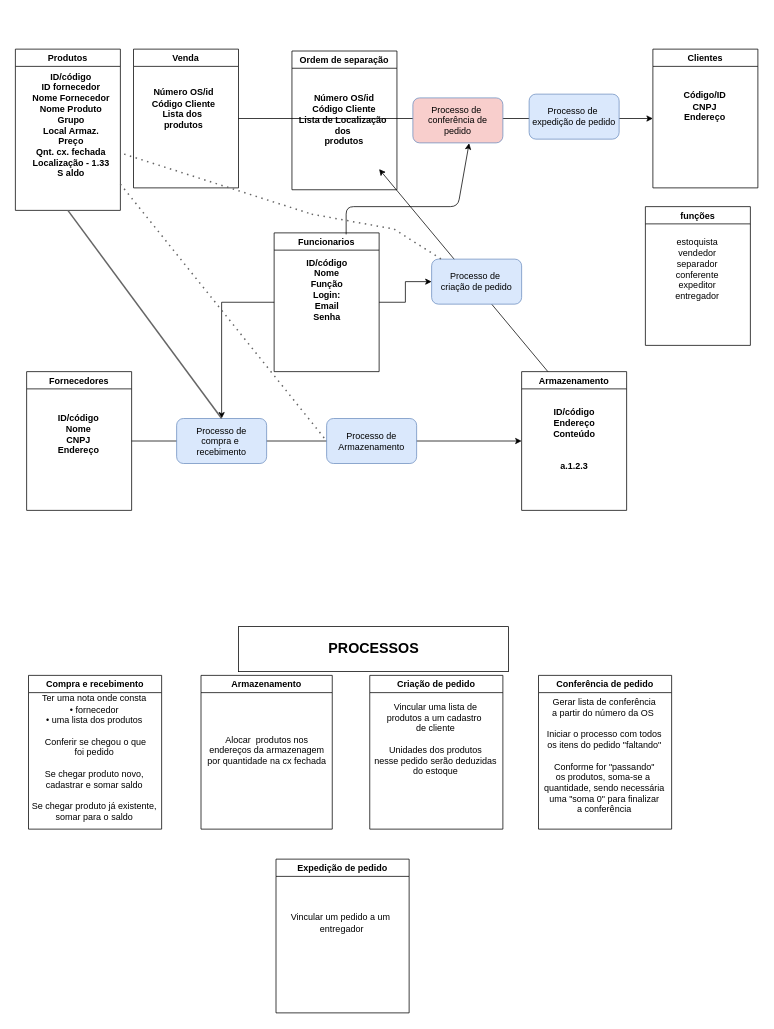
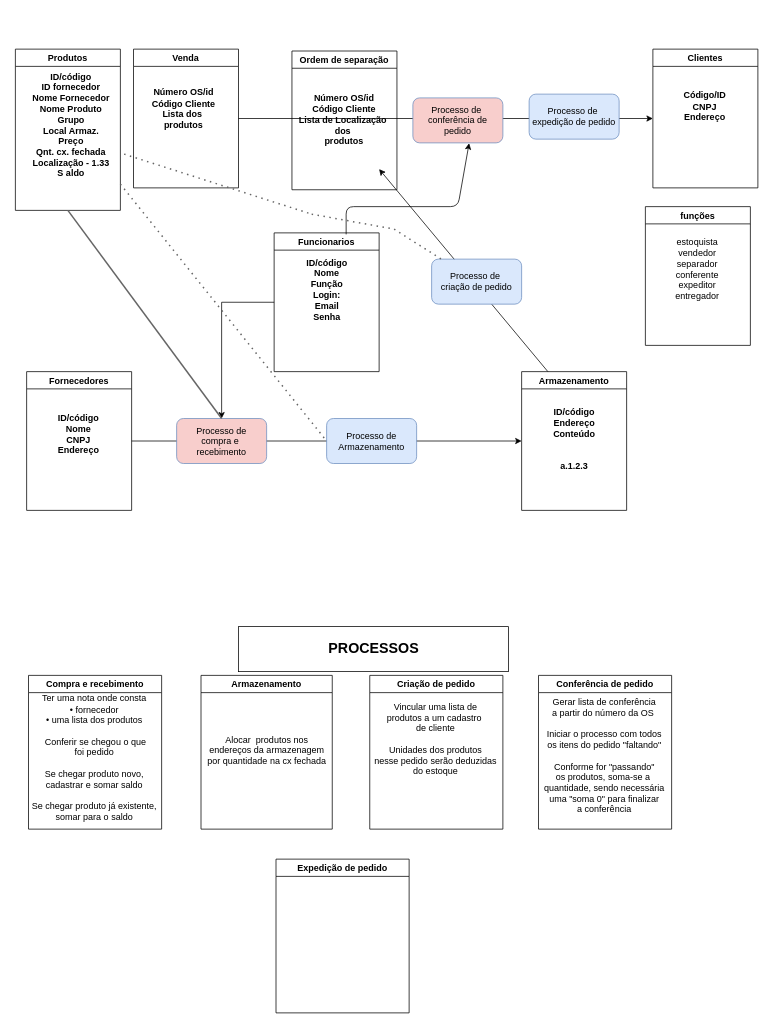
- <mxCell id="2" style="edgeStyle=orthogonalEdgeStyle;rounded=0;orthogonalLoop=1;jettySize=auto;html=1;" parent="1" source="4" target="20" edge="1"><mxGeometry relative="1" as="geometry" /></mxCell>
- <mxCell id="21" value="Processo de&lt;br&gt;compra e&amp;nbsp;&lt;br&gt;recebimento" style="rounded=1;whiteSpace=wrap;html=1;fillColor=#dae8fc;strokeColor=#6c8ebf;" parent="1" vertex="1"><mxGeometry x="235" y="557.5" width="120" height="60" as="geometry" /></mxCell>
+ <mxCell id="21" value="Processo de&lt;br&gt;compra e&amp;nbsp;&lt;br&gt;recebimento" style="rounded=1;whiteSpace=wrap;html=1;fillColor=#f8cecc;strokeColor=#6c8ebf;" parent="1" vertex="1"><mxGeometry x="235" y="557.5" width="120" height="60" as="geometry" /></mxCell>
- <mxCell id="40" value="Vincular um pedido a um&amp;nbsp;&lt;br&gt;entregador" style="text;html=1;align=center;verticalAlign=middle;resizable=0;points=[];autosize=1;strokeColor=none;" parent="39" vertex="1"><mxGeometry x="12.5" y="70" width="150" height="30" as="geometry" /></mxCell>
